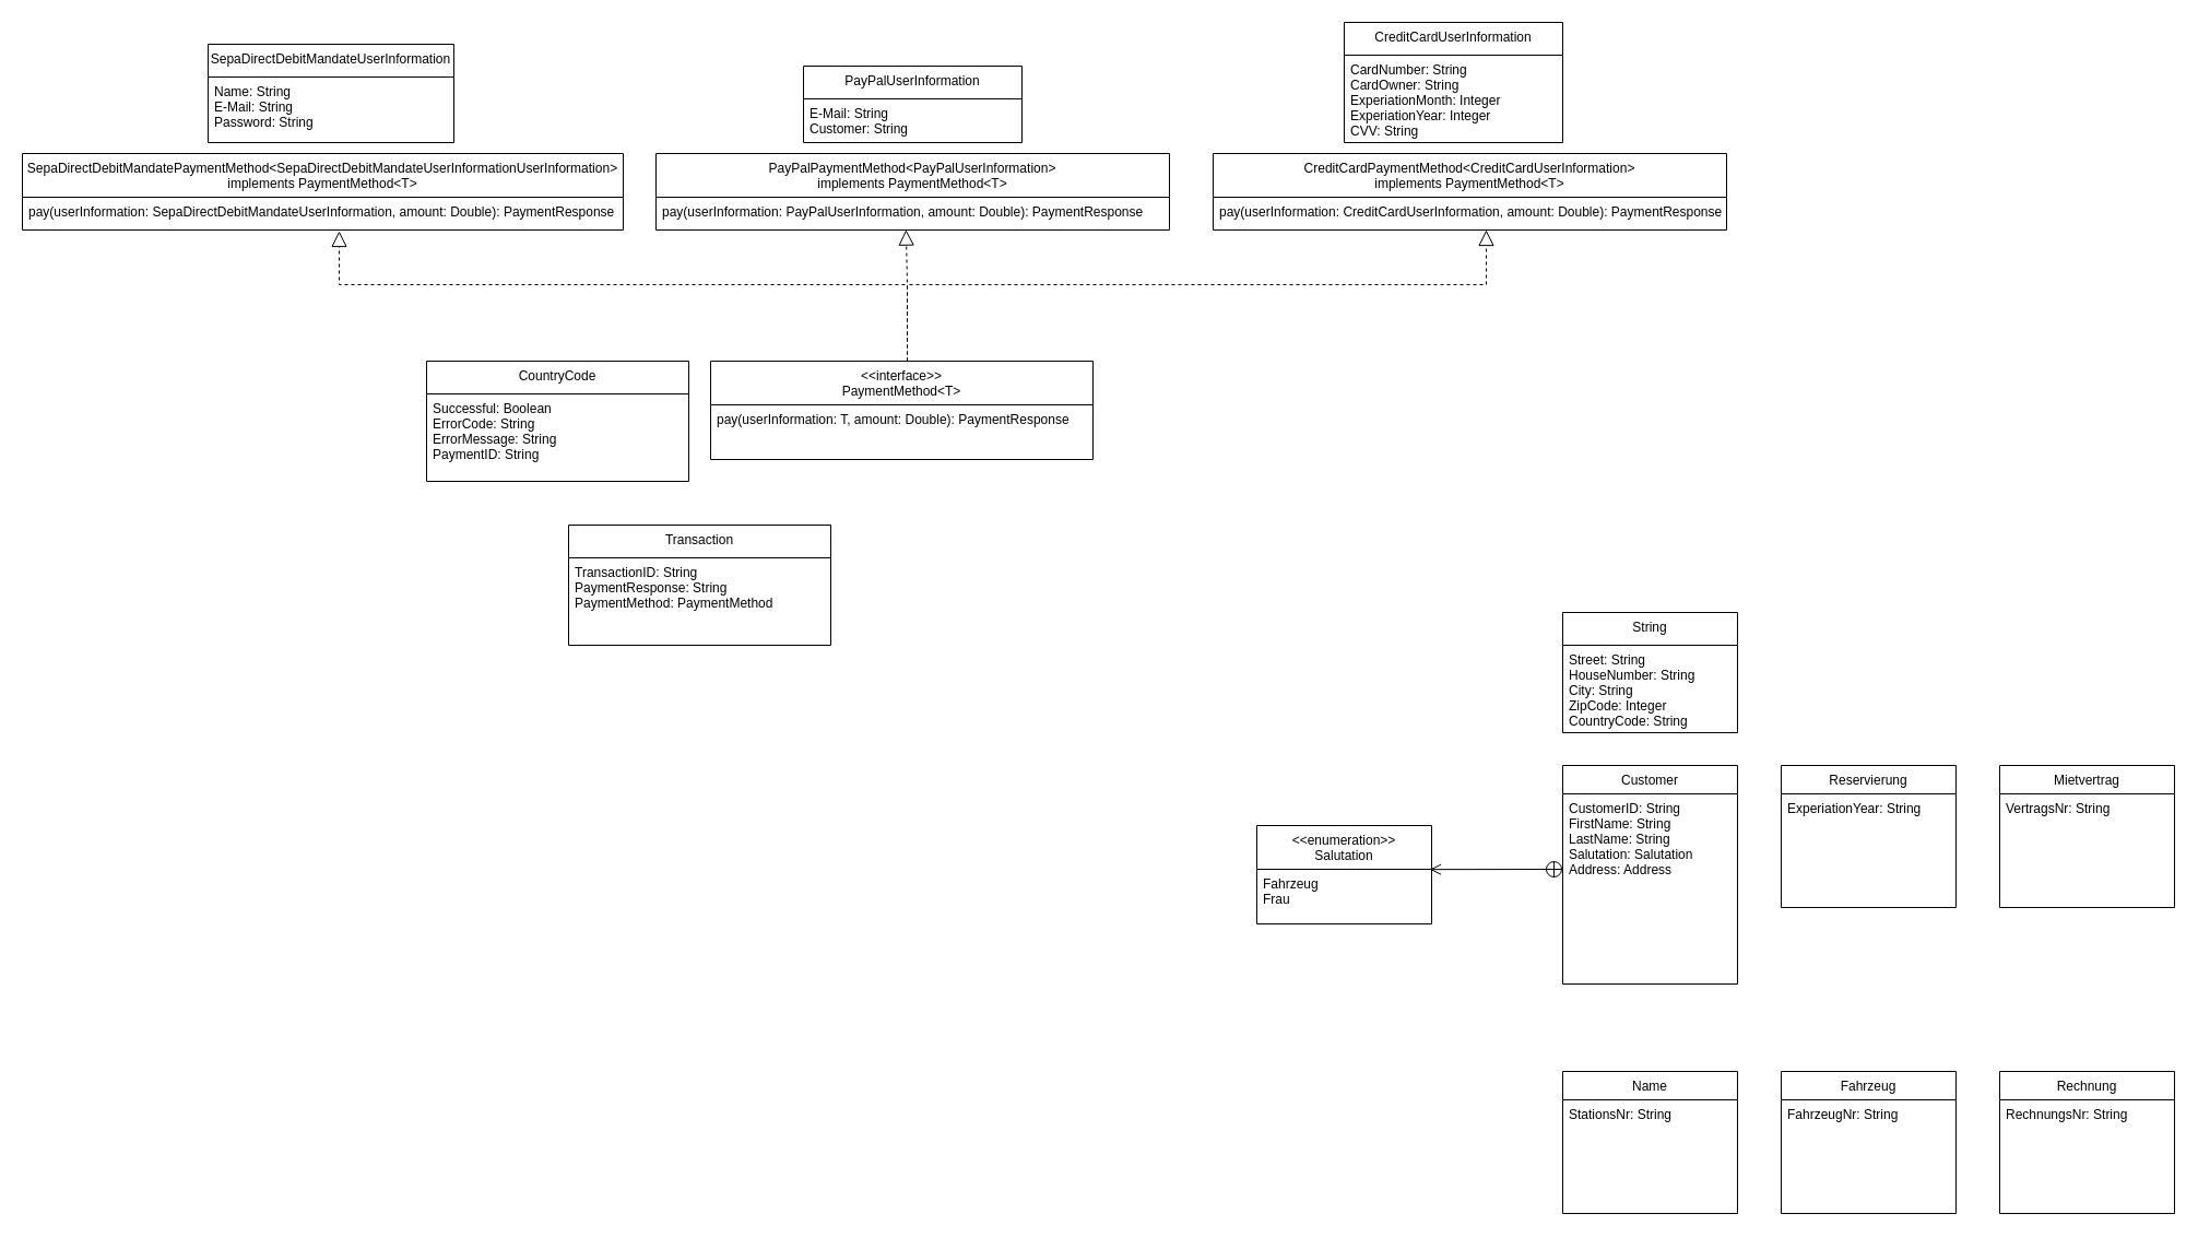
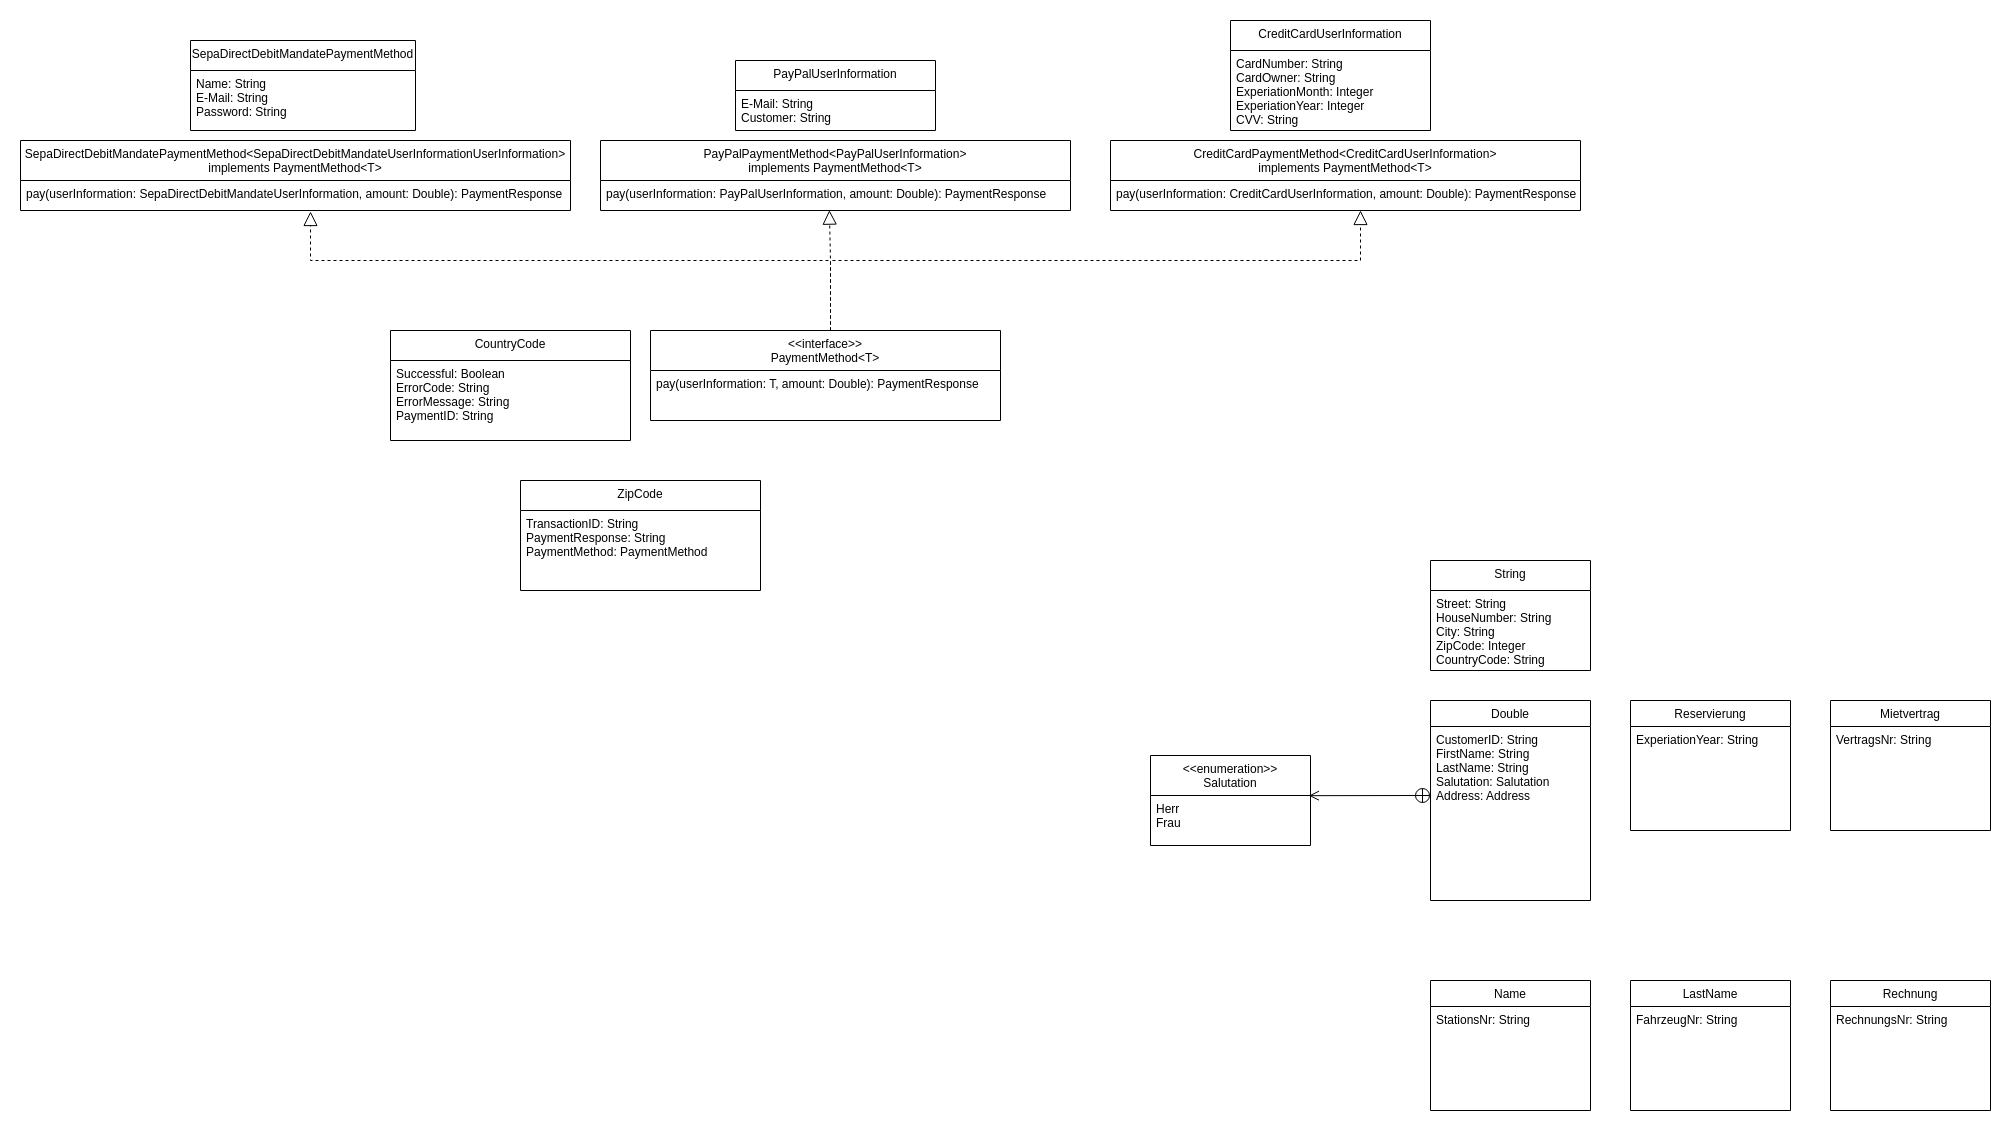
- <mxCell id="35" value="SepaDirectDebitMandateUserInformation" style="swimlane;fontStyle=0;align=center;verticalAlign=top;childLayout=stackLayout;horizontal=1;startSize=30;horizontalStack=0;resizeParent=1;resizeLast=0;collapsible=1;marginBottom=0;rounded=0;shadow=0;strokeWidth=1;" vertex="1" parent="1"><mxGeometry x="190" y="40" width="225" height="90" as="geometry"><mxRectangle x="350" y="270" width="160" height="26" as="alternateBounds" /></mxGeometry></mxCell>
+ <mxCell id="35" value="SepaDirectDebitMandatePaymentMethod" style="swimlane;fontStyle=0;align=center;verticalAlign=top;childLayout=stackLayout;horizontal=1;startSize=30;horizontalStack=0;resizeParent=1;resizeLast=0;collapsible=1;marginBottom=0;rounded=0;shadow=0;strokeWidth=1;" vertex="1" parent="1"><mxGeometry x="190" y="40" width="225" height="90" as="geometry"><mxRectangle x="350" y="270" width="160" height="26" as="alternateBounds" /></mxGeometry></mxCell>
- <mxCell id="21" value="Transaction" style="swimlane;fontStyle=0;align=center;verticalAlign=top;childLayout=stackLayout;horizontal=1;startSize=30;horizontalStack=0;resizeParent=1;resizeLast=0;collapsible=1;marginBottom=0;rounded=0;shadow=0;strokeWidth=1;" vertex="1" parent="1"><mxGeometry x="520" y="480" width="240" height="110" as="geometry"><mxRectangle x="350" y="270" width="160" height="26" as="alternateBounds" /></mxGeometry></mxCell>
+ <mxCell id="21" value="ZipCode" style="swimlane;fontStyle=0;align=center;verticalAlign=top;childLayout=stackLayout;horizontal=1;startSize=30;horizontalStack=0;resizeParent=1;resizeLast=0;collapsible=1;marginBottom=0;rounded=0;shadow=0;strokeWidth=1;" vertex="1" parent="1"><mxGeometry x="520" y="480" width="240" height="110" as="geometry"><mxRectangle x="350" y="270" width="160" height="26" as="alternateBounds" /></mxGeometry></mxCell>
- <mxCell id="2" value="Customer" style="swimlane;fontStyle=0;align=center;verticalAlign=top;childLayout=stackLayout;horizontal=1;startSize=26;horizontalStack=0;resizeParent=1;resizeLast=0;collapsible=1;marginBottom=0;rounded=0;shadow=0;strokeWidth=1;" parent="1" vertex="1"><mxGeometry x="1430" y="700" width="160" height="200" as="geometry"><mxRectangle x="350" y="270" width="160" height="26" as="alternateBounds" /></mxGeometry></mxCell>
+ <mxCell id="2" value="Double" style="swimlane;fontStyle=0;align=center;verticalAlign=top;childLayout=stackLayout;horizontal=1;startSize=26;horizontalStack=0;resizeParent=1;resizeLast=0;collapsible=1;marginBottom=0;rounded=0;shadow=0;strokeWidth=1;" parent="1" vertex="1"><mxGeometry x="1430" y="700" width="160" height="200" as="geometry"><mxRectangle x="350" y="270" width="160" height="26" as="alternateBounds" /></mxGeometry></mxCell>
- <mxCell id="15" value="Fahrzeug&#10;Frau" style="text;align=left;verticalAlign=top;spacingLeft=4;spacingRight=4;overflow=hidden;rotatable=0;points=[[0,0.5],[1,0.5]];portConstraint=eastwest;" vertex="1" parent="14"><mxGeometry y="40" width="160" height="40" as="geometry" /></mxCell>
+ <mxCell id="15" value="Herr&#10;Frau" style="text;align=left;verticalAlign=top;spacingLeft=4;spacingRight=4;overflow=hidden;rotatable=0;points=[[0,0.5],[1,0.5]];portConstraint=eastwest;" vertex="1" parent="14"><mxGeometry y="40" width="160" height="40" as="geometry" /></mxCell>
- <mxCell id="8" value="Fahrzeug" style="swimlane;fontStyle=0;align=center;verticalAlign=top;childLayout=stackLayout;horizontal=1;startSize=26;horizontalStack=0;resizeParent=1;resizeLast=0;collapsible=1;marginBottom=0;rounded=0;shadow=0;strokeWidth=1;" parent="1" vertex="1"><mxGeometry x="1630" y="980" width="160" height="130" as="geometry"><mxRectangle x="350" y="270" width="160" height="26" as="alternateBounds" /></mxGeometry></mxCell>
+ <mxCell id="8" value="LastName" style="swimlane;fontStyle=0;align=center;verticalAlign=top;childLayout=stackLayout;horizontal=1;startSize=26;horizontalStack=0;resizeParent=1;resizeLast=0;collapsible=1;marginBottom=0;rounded=0;shadow=0;strokeWidth=1;" parent="1" vertex="1"><mxGeometry x="1630" y="980" width="160" height="130" as="geometry"><mxRectangle x="350" y="270" width="160" height="26" as="alternateBounds" /></mxGeometry></mxCell>
